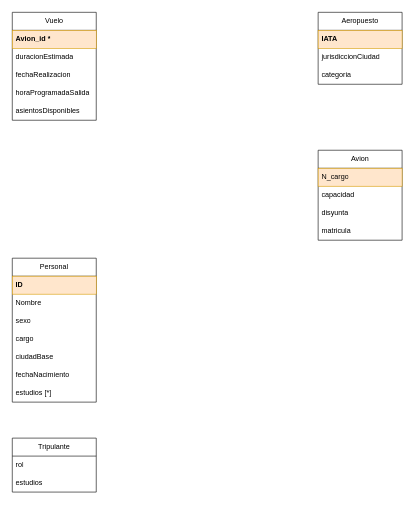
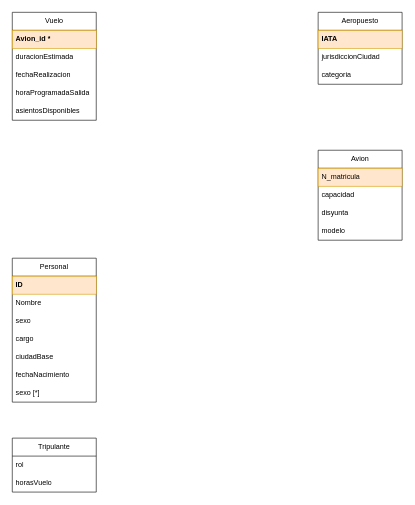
- <mxCell id="13" value="N_cargo" style="text;strokeColor=#d79b00;fillColor=#ffe6cc;align=left;verticalAlign=middle;spacingLeft=4;spacingRight=4;overflow=hidden;points=[[0,0.5],[1,0.5]];portConstraint=eastwest;rotatable=0;whiteSpace=wrap;html=1;" vertex="1" parent="12"><mxGeometry y="30" width="140" height="30" as="geometry" /></mxCell>
+ <mxCell id="13" value="N_matricula" style="text;strokeColor=#d79b00;fillColor=#ffe6cc;align=left;verticalAlign=middle;spacingLeft=4;spacingRight=4;overflow=hidden;points=[[0,0.5],[1,0.5]];portConstraint=eastwest;rotatable=0;whiteSpace=wrap;html=1;" vertex="1" parent="12"><mxGeometry y="30" width="140" height="30" as="geometry" /></mxCell>
- <mxCell id="16" value="matricula" style="text;strokeColor=none;fillColor=none;align=left;verticalAlign=middle;spacingLeft=4;spacingRight=4;overflow=hidden;points=[[0,0.5],[1,0.5]];portConstraint=eastwest;rotatable=0;whiteSpace=wrap;html=1;" vertex="1" parent="12"><mxGeometry y="120" width="140" height="30" as="geometry" /></mxCell>
+ <mxCell id="16" value="modelo" style="text;strokeColor=none;fillColor=none;align=left;verticalAlign=middle;spacingLeft=4;spacingRight=4;overflow=hidden;points=[[0,0.5],[1,0.5]];portConstraint=eastwest;rotatable=0;whiteSpace=wrap;html=1;" vertex="1" parent="12"><mxGeometry y="120" width="140" height="30" as="geometry" /></mxCell>
- <mxCell id="24" value="estudios [*]" style="text;strokeColor=none;fillColor=none;align=left;verticalAlign=middle;spacingLeft=4;spacingRight=4;overflow=hidden;points=[[0,0.5],[1,0.5]];portConstraint=eastwest;rotatable=0;whiteSpace=wrap;html=1;" vertex="1" parent="17"><mxGeometry y="210" width="140" height="30" as="geometry" /></mxCell>
+ <mxCell id="24" value="sexo [*]" style="text;strokeColor=none;fillColor=none;align=left;verticalAlign=middle;spacingLeft=4;spacingRight=4;overflow=hidden;points=[[0,0.5],[1,0.5]];portConstraint=eastwest;rotatable=0;whiteSpace=wrap;html=1;" vertex="1" parent="17"><mxGeometry y="210" width="140" height="30" as="geometry" /></mxCell>
- <mxCell id="27" value="estudios" style="text;strokeColor=none;fillColor=none;align=left;verticalAlign=middle;spacingLeft=4;spacingRight=4;overflow=hidden;points=[[0,0.5],[1,0.5]];portConstraint=eastwest;rotatable=0;whiteSpace=wrap;html=1;" vertex="1" parent="25"><mxGeometry y="60" width="140" height="30" as="geometry" /></mxCell>
+ <mxCell id="27" value="horasVuelo" style="text;strokeColor=none;fillColor=none;align=left;verticalAlign=middle;spacingLeft=4;spacingRight=4;overflow=hidden;points=[[0,0.5],[1,0.5]];portConstraint=eastwest;rotatable=0;whiteSpace=wrap;html=1;" vertex="1" parent="25"><mxGeometry y="60" width="140" height="30" as="geometry" /></mxCell>
